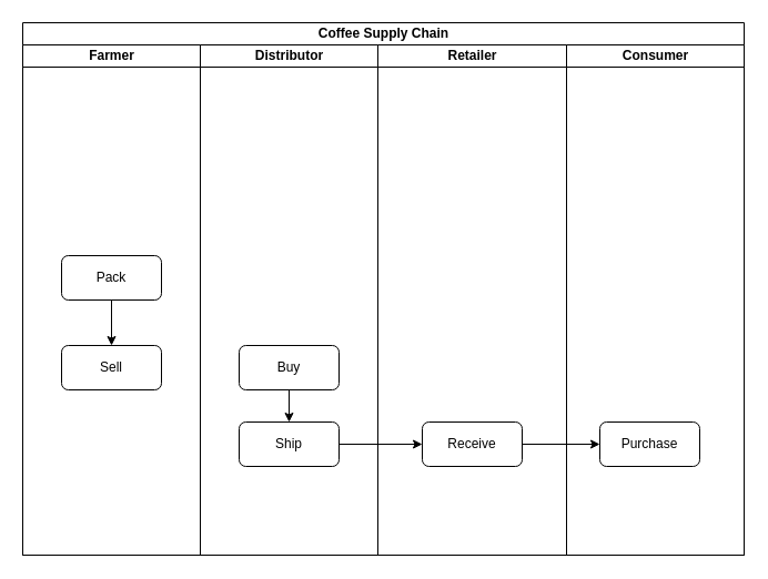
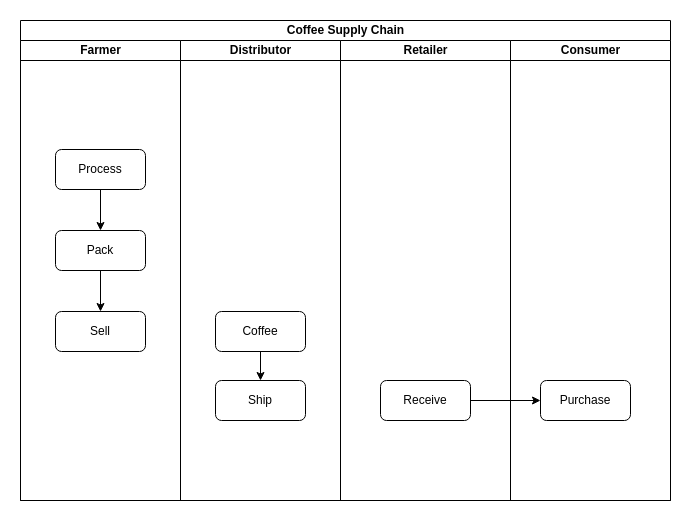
+ <mxCell id="5" value="Process" style="shape=ext;rounded=1;html=1;whiteSpace=wrap;" vertex="1" parent="3"><mxGeometry x="35" y="109" width="90" height="40" as="geometry" /></mxCell>
+ <mxCell id="4" value="" style="edgeStyle=orthogonalEdgeStyle;rounded=0;orthogonalLoop=1;jettySize=auto;html=1;" edge="1" parent="3" source="5" target="7"><mxGeometry relative="1" as="geometry" /></mxCell>
- <mxCell id="11" value="Buy" style="shape=ext;rounded=1;html=1;whiteSpace=wrap;" vertex="1" parent="9"><mxGeometry x="35" y="271" width="90" height="40" as="geometry" /></mxCell>
+ <mxCell id="11" value="Coffee" style="shape=ext;rounded=1;html=1;whiteSpace=wrap;" vertex="1" parent="9"><mxGeometry x="35" y="271" width="90" height="40" as="geometry" /></mxCell>
- <mxCell id="17" value="" style="edgeStyle=orthogonalEdgeStyle;rounded=0;orthogonalLoop=1;jettySize=auto;html=1;" edge="1" parent="2" source="12" target="14"><mxGeometry relative="1" as="geometry" /></mxCell>
